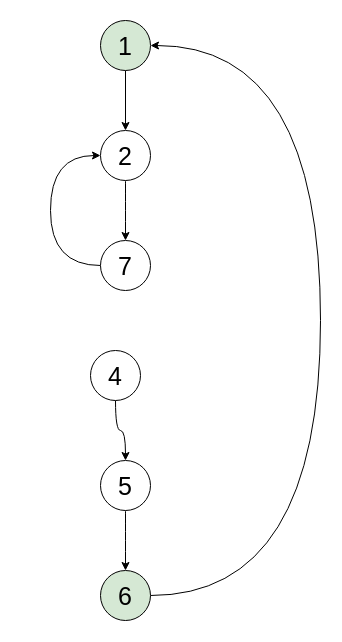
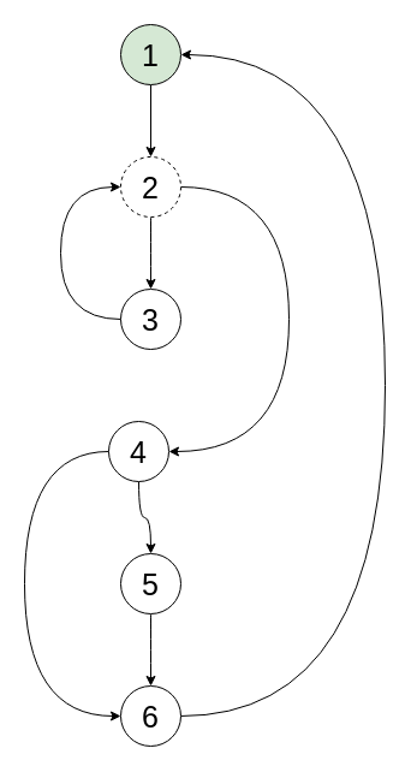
- <mxCell id="6" value="&lt;font style=&quot;font-size: 25px&quot;&gt;2&lt;/font&gt;" style="ellipse;whiteSpace=wrap;html=1;aspect=fixed;" vertex="1" parent="1"><mxGeometry x="100" y="130" width="50" height="50" as="geometry" /></mxCell>
+ <mxCell id="6" value="&lt;font style=&quot;font-size: 25px&quot;&gt;2&lt;/font&gt;" style="ellipse;whiteSpace=wrap;html=1;aspect=fixed;dashed=1;" vertex="1" parent="1"><mxGeometry x="100" y="130" width="50" height="50" as="geometry" /></mxCell>
- <mxCell id="8" value="&lt;font style=&quot;font-size: 25px&quot;&gt;7&lt;/font&gt;" style="ellipse;whiteSpace=wrap;html=1;aspect=fixed;" vertex="1" parent="1"><mxGeometry x="100" y="240" width="50" height="50" as="geometry" /></mxCell>
+ <mxCell id="8" value="&lt;font style=&quot;font-size: 25px&quot;&gt;3&lt;/font&gt;" style="ellipse;whiteSpace=wrap;html=1;aspect=fixed;" vertex="1" parent="1"><mxGeometry x="100" y="240" width="50" height="50" as="geometry" /></mxCell>
+ <mxCell id="5" style="edgeStyle=orthogonalEdgeStyle;curved=1;rounded=0;orthogonalLoop=1;jettySize=auto;html=1;exitX=1;exitY=0.5;exitDx=0;exitDy=0;entryX=1;entryY=0.5;entryDx=0;entryDy=0;" edge="1" parent="1" source="6" target="11"><mxGeometry relative="1" as="geometry"><Array as="points"><mxPoint x="240" y="155" /><mxPoint x="240" y="375" /></Array></mxGeometry></mxCell>
+ <mxCell id="10" style="edgeStyle=orthogonalEdgeStyle;curved=1;rounded=0;orthogonalLoop=1;jettySize=auto;html=1;exitX=0;exitY=0.5;exitDx=0;exitDy=0;entryX=0;entryY=0.5;entryDx=0;entryDy=0;" edge="1" parent="1" source="11" target="15"><mxGeometry relative="1" as="geometry"><Array as="points"><mxPoint x="20" y="375" /><mxPoint x="20" y="595" /></Array></mxGeometry></mxCell>
- <mxCell id="15" value="&lt;font style=&quot;font-size: 25px&quot;&gt;6&lt;/font&gt;" style="ellipse;whiteSpace=wrap;html=1;aspect=fixed;fillColor=#d5e8d4;" vertex="1" parent="1"><mxGeometry x="100" y="570" width="50" height="50" as="geometry" /></mxCell>
+ <mxCell id="15" value="&lt;font style=&quot;font-size: 25px&quot;&gt;6&lt;/font&gt;" style="ellipse;whiteSpace=wrap;html=1;aspect=fixed;" vertex="1" parent="1"><mxGeometry x="100" y="570" width="50" height="50" as="geometry" /></mxCell>
